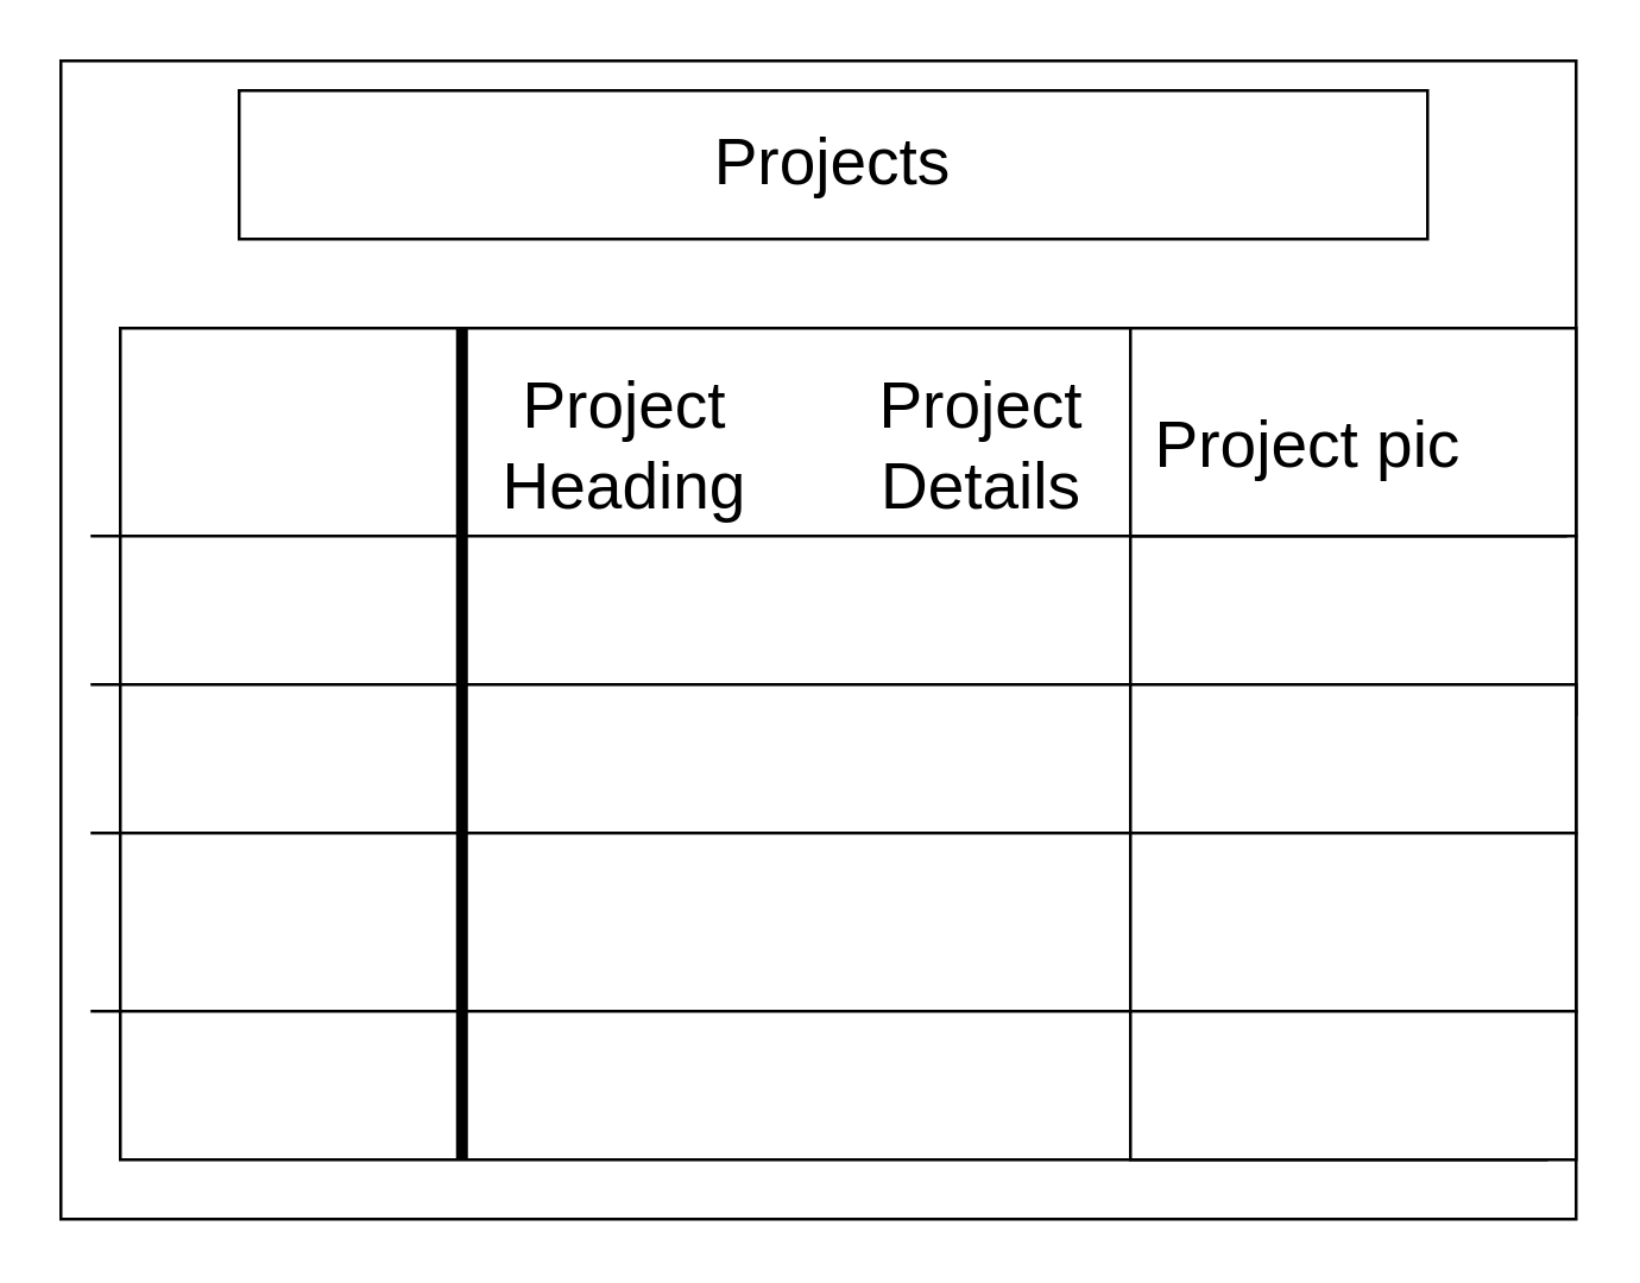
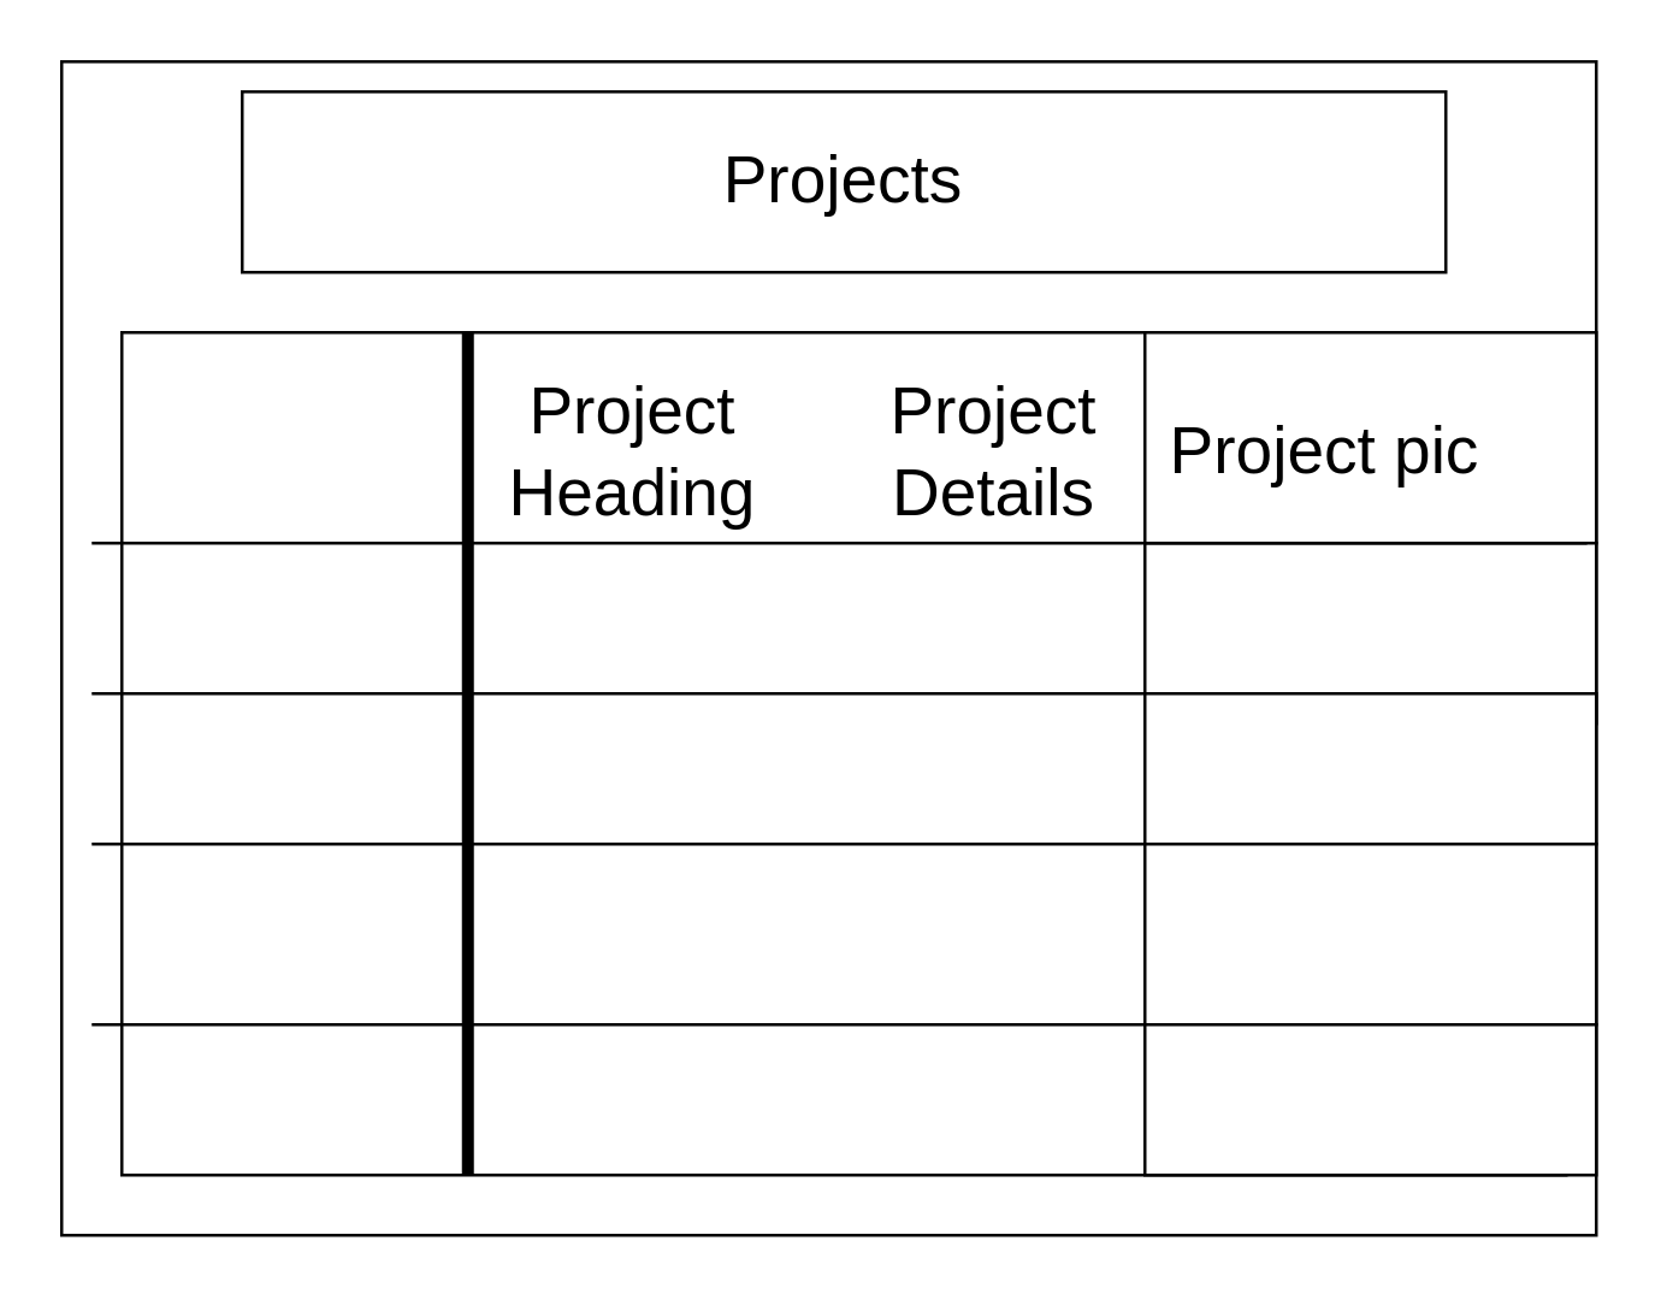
- <mxCell id="3" value="Projects" style="rounded=0;whiteSpace=wrap;html=1;fontSize=22;" parent="1" vertex="1"><mxGeometry x="80" y="30" width="400" height="50" as="geometry" /></mxCell>
+ <mxCell id="3" value="Projects" style="rounded=0;whiteSpace=wrap;html=1;fontSize=22;" parent="1" vertex="1"><mxGeometry x="80" y="30" width="400" height="60" as="geometry" /></mxCell>
